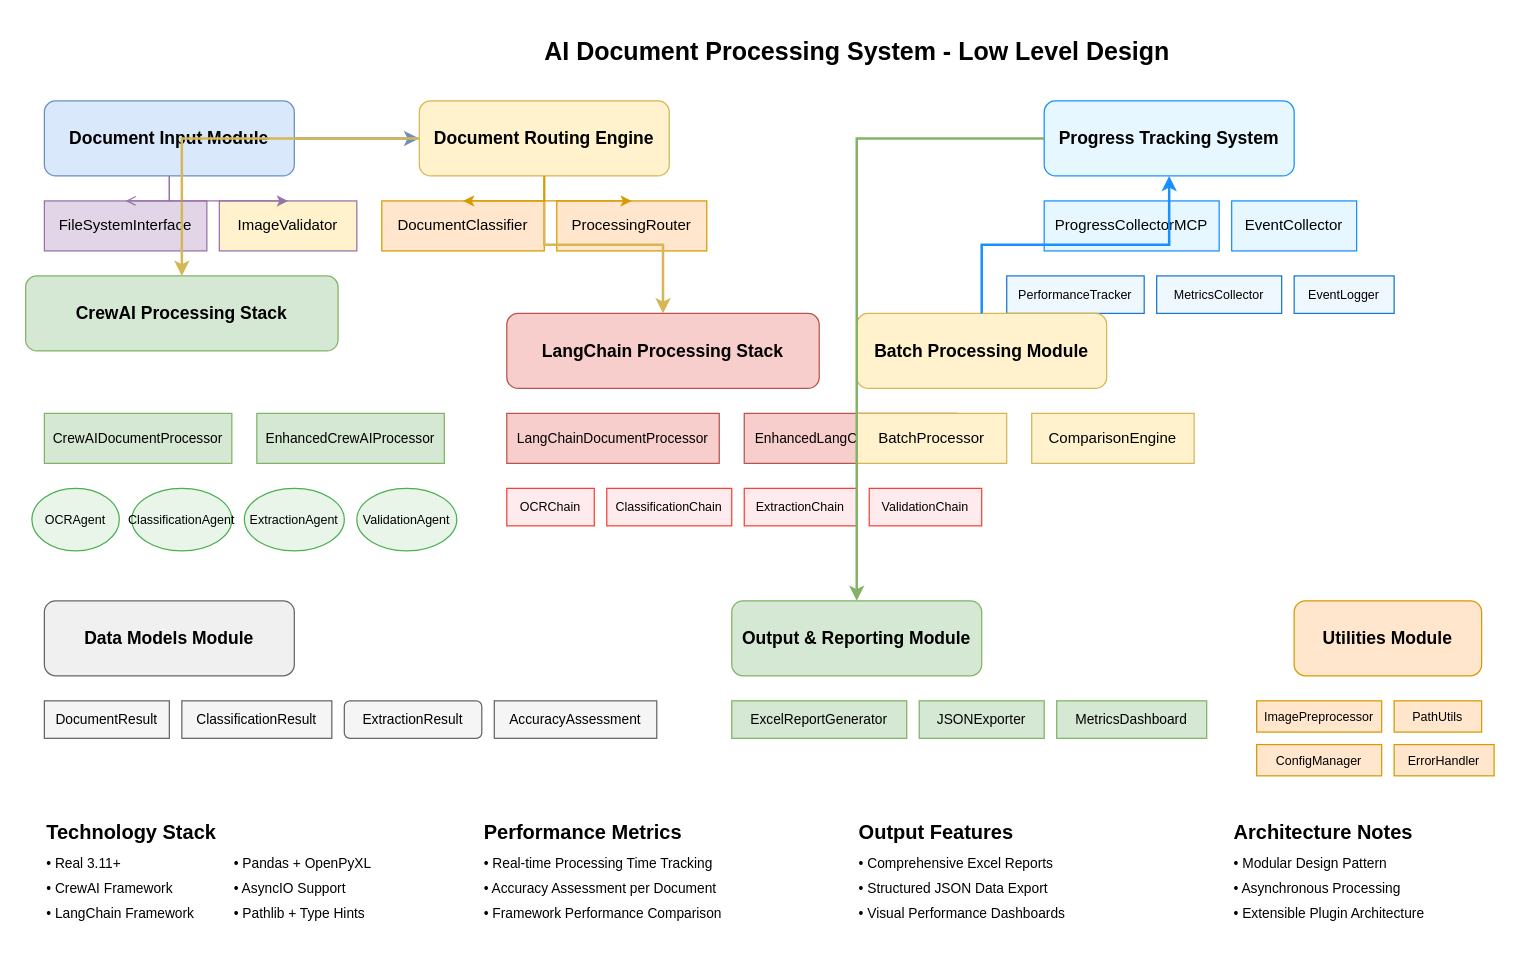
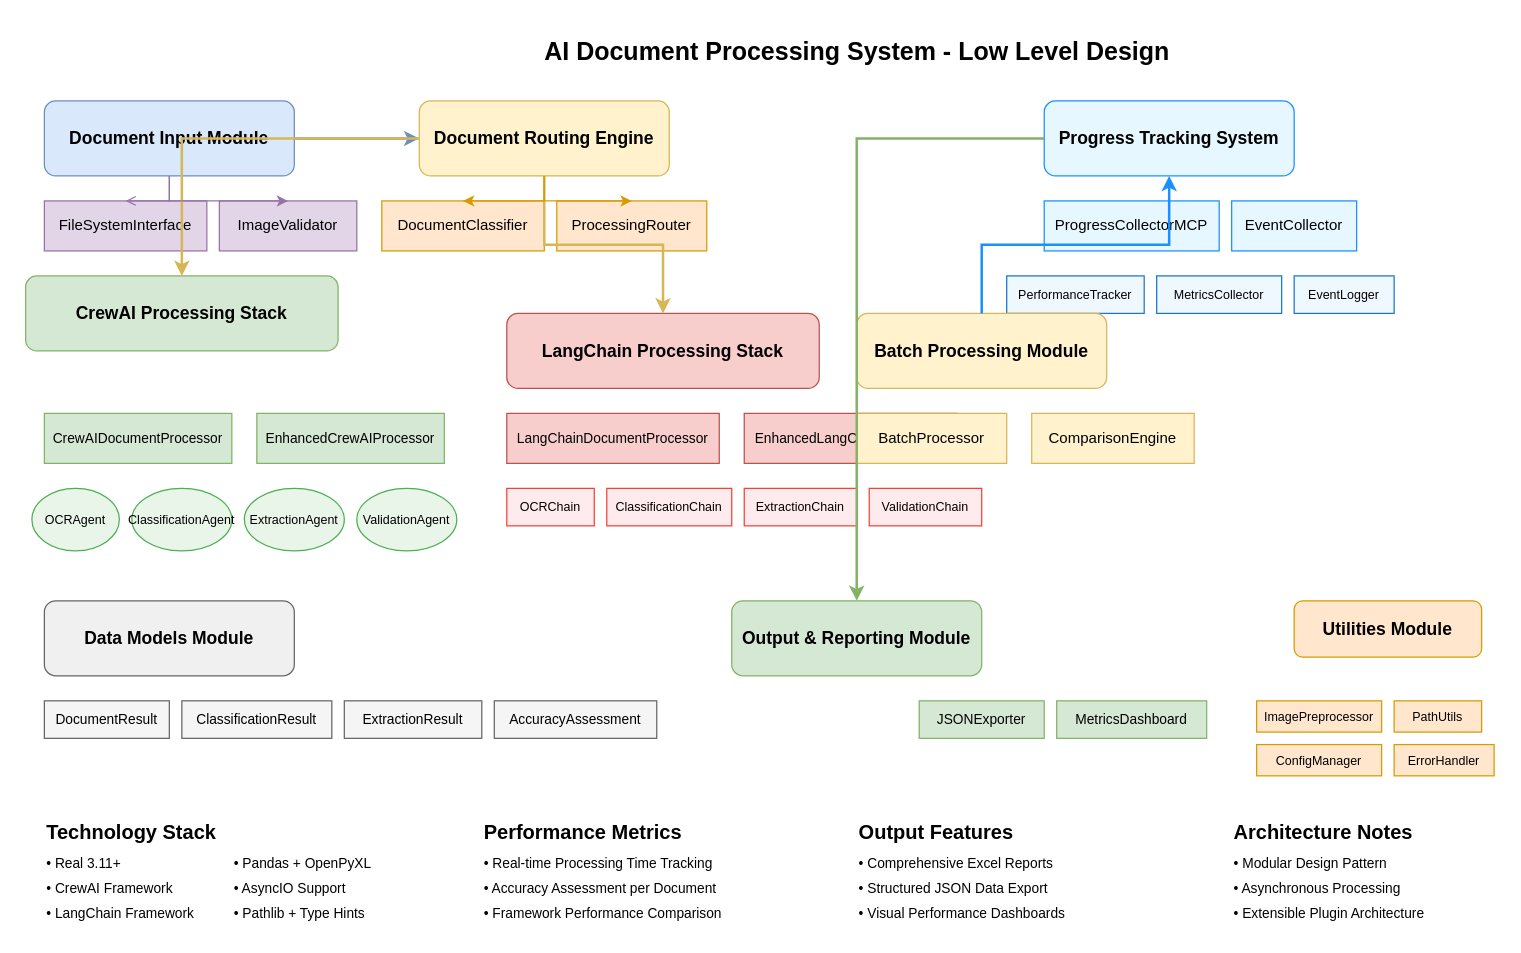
- <mxCell id="5" value="ImageValidator" style="rounded=0;whiteSpace=wrap;html=1;fillColor=#fff2cc;strokeColor=#9673a6;fontSize=12;" vertex="1" parent="1"><mxGeometry x="175" y="160" width="110" height="40" as="geometry" /></mxCell>
+ <mxCell id="5" value="ImageValidator" style="rounded=0;whiteSpace=wrap;html=1;fillColor=#e1d5e7;strokeColor=#9673a6;fontSize=12;" vertex="1" parent="1"><mxGeometry x="175" y="160" width="110" height="40" as="geometry" /></mxCell>
- <mxCell id="41" value="Utilities Module" style="rounded=1;whiteSpace=wrap;html=1;fillColor=#ffe6cc;strokeColor=#d79b00;fontSize=14;fontStyle=1;" vertex="1" parent="1"><mxGeometry x="1035" y="480" width="150" height="60" as="geometry" /></mxCell>
+ <mxCell id="41" value="Utilities Module" style="rounded=1;whiteSpace=wrap;html=1;fillColor=#ffe6cc;strokeColor=#d79b00;fontSize=14;fontStyle=1;" vertex="1" parent="1"><mxGeometry x="1035" y="480" width="150" height="45" as="geometry" /></mxCell>
- <mxCell id="35" value="ExtractionResult" style="whiteSpace=wrap;html=1;fillColor=#f5f5f5;strokeColor=#666666;fontSize=11;rounded=1;" vertex="1" parent="1"><mxGeometry x="275" y="560" width="110" height="30" as="geometry" /></mxCell>
+ <mxCell id="35" value="ExtractionResult" style="rounded=0;whiteSpace=wrap;html=1;fillColor=#f5f5f5;strokeColor=#666666;fontSize=11;" vertex="1" parent="1"><mxGeometry x="275" y="560" width="110" height="30" as="geometry" /></mxCell>
- <mxCell id="38" value="ExcelReportGenerator" style="rounded=0;whiteSpace=wrap;html=1;fillColor=#d5e8d4;strokeColor=#82b366;fontSize=11;" vertex="1" parent="1"><mxGeometry x="585" y="560" width="140" height="30" as="geometry" /></mxCell>
